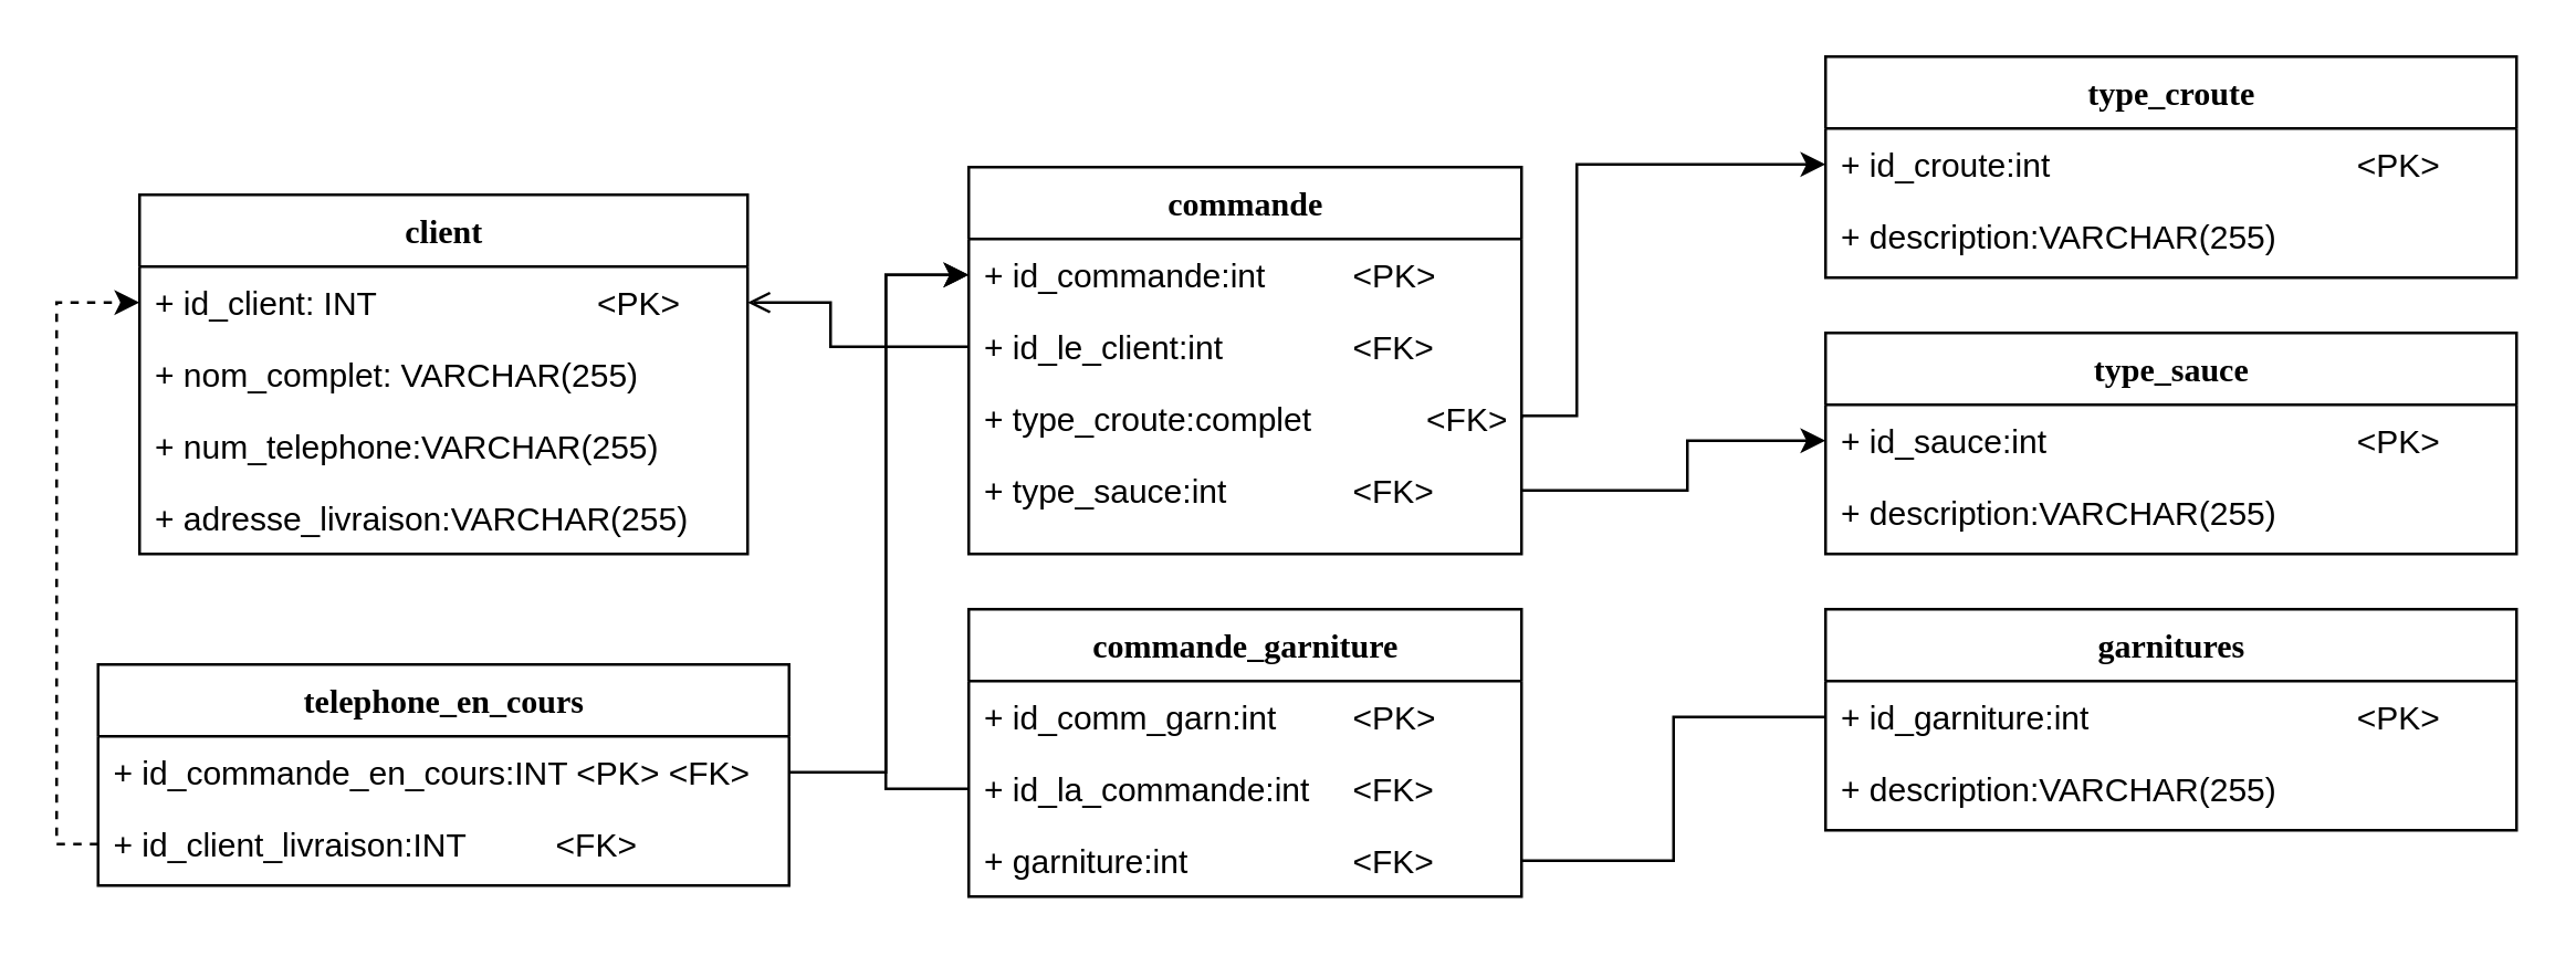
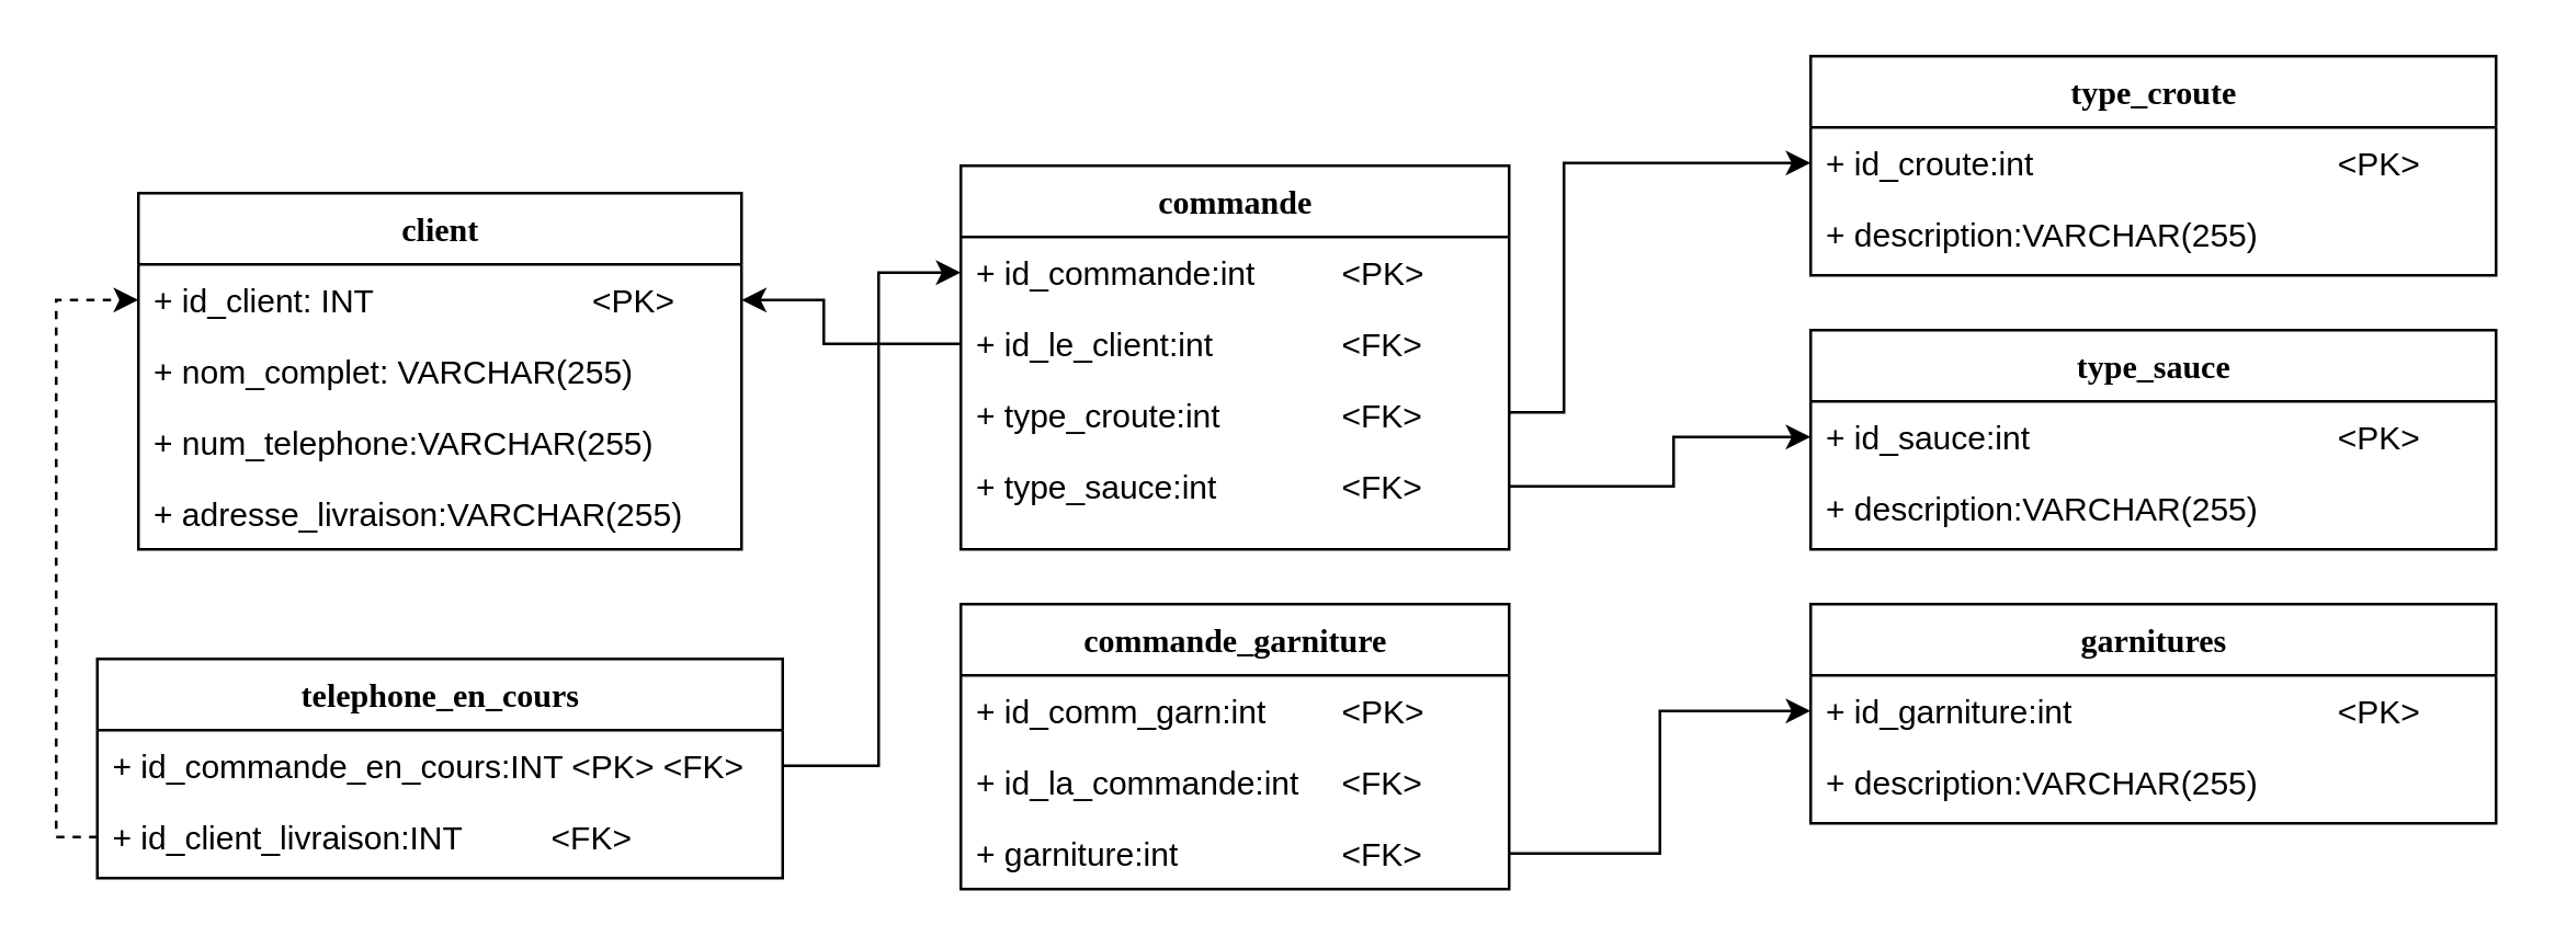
- <mxCell id="30" style="edgeStyle=orthogonalEdgeStyle;rounded=0;orthogonalLoop=1;jettySize=auto;html=1;entryX=1;entryY=0.5;entryDx=0;entryDy=0;endArrow=open;" parent="1" source="9" target="3" edge="1"><mxGeometry relative="1" as="geometry"><Array as="points"><mxPoint x="300" y="125" /><mxPoint x="300" y="109" /></Array></mxGeometry></mxCell>
+ <mxCell id="30" style="edgeStyle=orthogonalEdgeStyle;rounded=0;orthogonalLoop=1;jettySize=auto;html=1;entryX=1;entryY=0.5;entryDx=0;entryDy=0;" parent="1" source="9" target="3" edge="1"><mxGeometry relative="1" as="geometry"><Array as="points"><mxPoint x="300" y="125" /><mxPoint x="300" y="109" /></Array></mxGeometry></mxCell>
- <mxCell id="10" value="+ type_croute:complet&lt;span style=&quot;white-space: pre;&quot;&gt;&#09;&lt;span style=&quot;white-space: pre;&quot;&gt;&#09;&lt;/span&gt;&lt;/span&gt;&amp;lt;FK&amp;gt;" style="text;html=1;strokeColor=none;fillColor=none;align=left;verticalAlign=top;spacingLeft=4;spacingRight=4;whiteSpace=wrap;overflow=hidden;rotatable=0;points=[[0,0.5],[1,0.5]];portConstraint=eastwest;" parent="7" vertex="1"><mxGeometry y="78" width="200" height="26" as="geometry" /></mxCell>
+ <mxCell id="10" value="+ type_croute:int&lt;span style=&quot;white-space: pre;&quot;&gt;&#09;&lt;span style=&quot;white-space: pre;&quot;&gt;&#09;&lt;/span&gt;&lt;/span&gt;&amp;lt;FK&amp;gt;" style="text;html=1;strokeColor=none;fillColor=none;align=left;verticalAlign=top;spacingLeft=4;spacingRight=4;whiteSpace=wrap;overflow=hidden;rotatable=0;points=[[0,0.5],[1,0.5]];portConstraint=eastwest;" parent="7" vertex="1"><mxGeometry y="78" width="200" height="26" as="geometry" /></mxCell>
- <mxCell id="28" style="edgeStyle=orthogonalEdgeStyle;rounded=0;orthogonalLoop=1;jettySize=auto;html=1;endArrow=none;" parent="1" source="27" target="21" edge="1"><mxGeometry relative="1" as="geometry" /></mxCell>
+ <mxCell id="28" style="edgeStyle=orthogonalEdgeStyle;rounded=0;orthogonalLoop=1;jettySize=auto;html=1;" parent="1" source="27" target="21" edge="1"><mxGeometry relative="1" as="geometry" /></mxCell>
- <mxCell id="29" style="edgeStyle=orthogonalEdgeStyle;rounded=0;orthogonalLoop=1;jettySize=auto;html=1;entryX=0;entryY=0.5;entryDx=0;entryDy=0;exitX=0;exitY=0.5;exitDx=0;exitDy=0;" parent="1" source="26" target="8" edge="1"><mxGeometry relative="1" as="geometry"><Array as="points"><mxPoint x="320" y="285" /><mxPoint x="320" y="99" /></Array></mxGeometry></mxCell>
